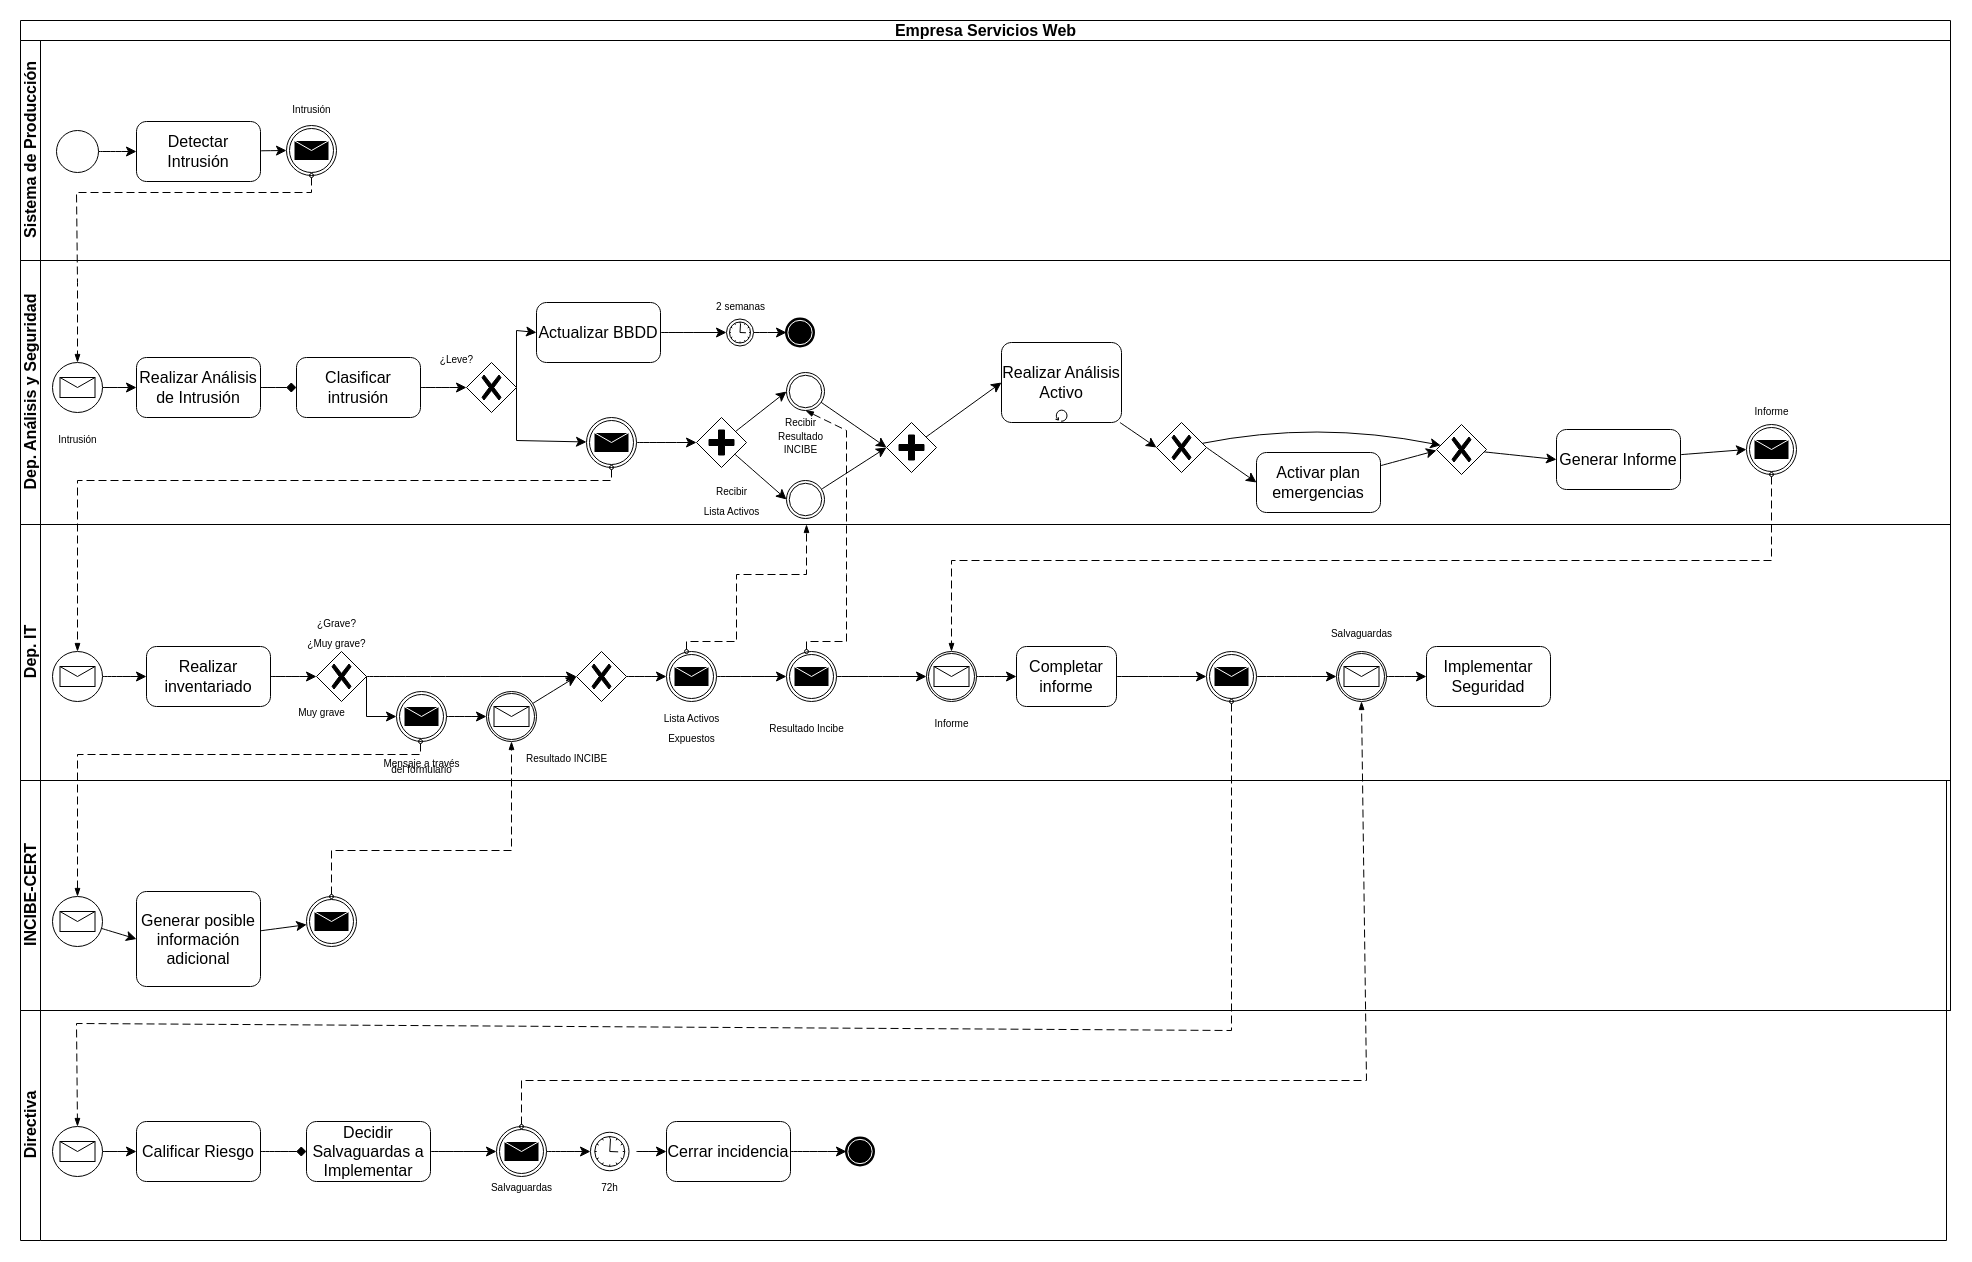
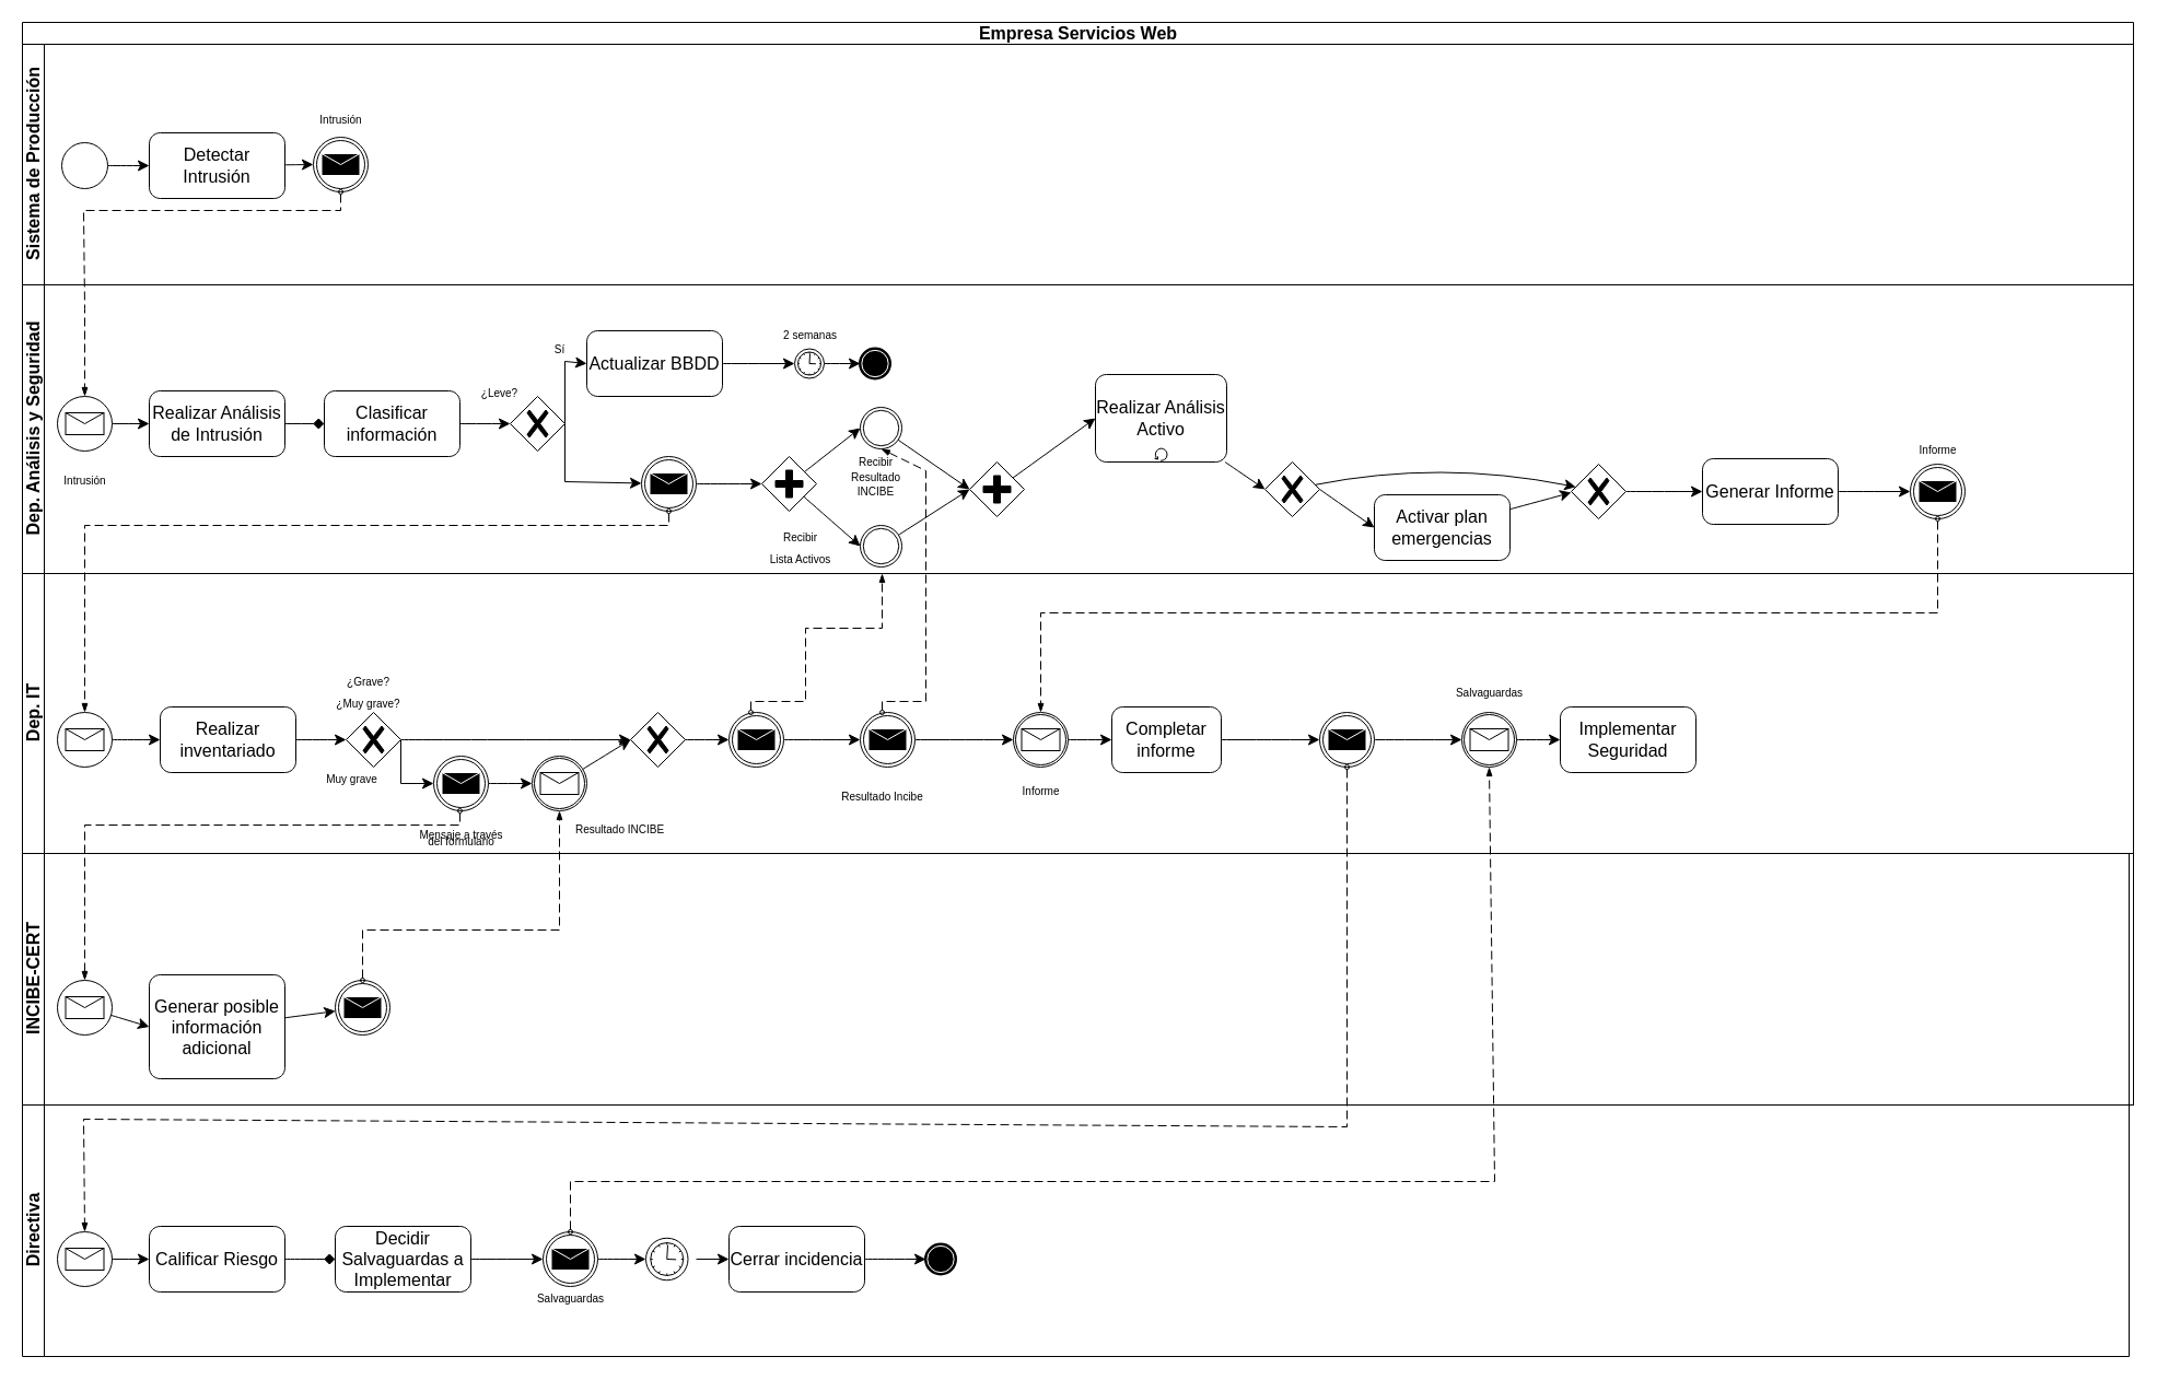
+ <mxCell id="30" value="&lt;font style=&quot;font-size: 10px;&quot;&gt;Sí&lt;/font&gt;" style="text;html=1;align=center;verticalAlign=middle;resizable=0;points=[];autosize=1;strokeColor=none;fillColor=none;fontSize=16;" parent="10" vertex="1"><mxGeometry x="476" y="42" width="30" height="30" as="geometry" /></mxCell>
- <mxCell id="17" value="Clasificar intrusión" style="points=[[0.25,0,0],[0.5,0,0],[0.75,0,0],[1,0.25,0],[1,0.5,0],[1,0.75,0],[0.75,1,0],[0.5,1,0],[0.25,1,0],[0,0.75,0],[0,0.5,0],[0,0.25,0]];shape=mxgraph.bpmn.task;whiteSpace=wrap;rectStyle=rounded;size=10;html=1;container=1;expand=0;collapsible=0;taskMarker=abstract;fontSize=16;" parent="10" vertex="1"><mxGeometry x="276" y="97" width="124" height="60" as="geometry" /></mxCell>
+ <mxCell id="17" value="Clasificar información" style="points=[[0.25,0,0],[0.5,0,0],[0.75,0,0],[1,0.25,0],[1,0.5,0],[1,0.75,0],[0.75,1,0],[0.5,1,0],[0.25,1,0],[0,0.75,0],[0,0.5,0],[0,0.25,0]];shape=mxgraph.bpmn.task;whiteSpace=wrap;rectStyle=rounded;size=10;html=1;container=1;expand=0;collapsible=0;taskMarker=abstract;fontSize=16;" parent="10" vertex="1"><mxGeometry x="276" y="97" width="124" height="60" as="geometry" /></mxCell>
- <mxCell id="52" value="Generar Informe" style="points=[[0.25,0,0],[0.5,0,0],[0.75,0,0],[1,0.25,0],[1,0.5,0],[1,0.75,0],[0.75,1,0],[0.5,1,0],[0.25,1,0],[0,0.75,0],[0,0.5,0],[0,0.25,0]];shape=mxgraph.bpmn.task;whiteSpace=wrap;rectStyle=rounded;size=10;html=1;container=1;expand=0;collapsible=0;taskMarker=abstract;fontSize=16;" parent="10" vertex="1"><mxGeometry x="1536" y="169" width="124" height="60" as="geometry" /></mxCell>
+ <mxCell id="52" value="Generar Informe" style="points=[[0.25,0,0],[0.5,0,0],[0.75,0,0],[1,0.25,0],[1,0.5,0],[1,0.75,0],[0.75,1,0],[0.5,1,0],[0.25,1,0],[0,0.75,0],[0,0.5,0],[0,0.25,0]];shape=mxgraph.bpmn.task;whiteSpace=wrap;rectStyle=rounded;size=10;html=1;container=1;expand=0;collapsible=0;taskMarker=abstract;fontSize=16;" parent="10" vertex="1"><mxGeometry x="1536" y="159" width="124" height="60" as="geometry" /></mxCell>
- <mxCell id="78" value="&lt;font style=&quot;font-size: 10px;&quot;&gt;Lista Activos &lt;br style=&quot;&quot;&gt;Expuestos&lt;/font&gt;" style="text;html=1;align=center;verticalAlign=middle;resizable=0;points=[];autosize=1;strokeColor=none;fillColor=none;fontSize=16;" parent="55" vertex="1"><mxGeometry x="631" y="177" width="80" height="50" as="geometry" /></mxCell>
- <mxCell id="116" value="&lt;span style=&quot;font-size: 10px;&quot;&gt;72h&lt;/span&gt;" style="text;html=1;align=center;verticalAlign=middle;resizable=0;points=[];autosize=1;strokeColor=none;fillColor=none;fontSize=16;" parent="104" vertex="1"><mxGeometry x="569.25" y="160.25" width="40" height="30" as="geometry" /></mxCell>
